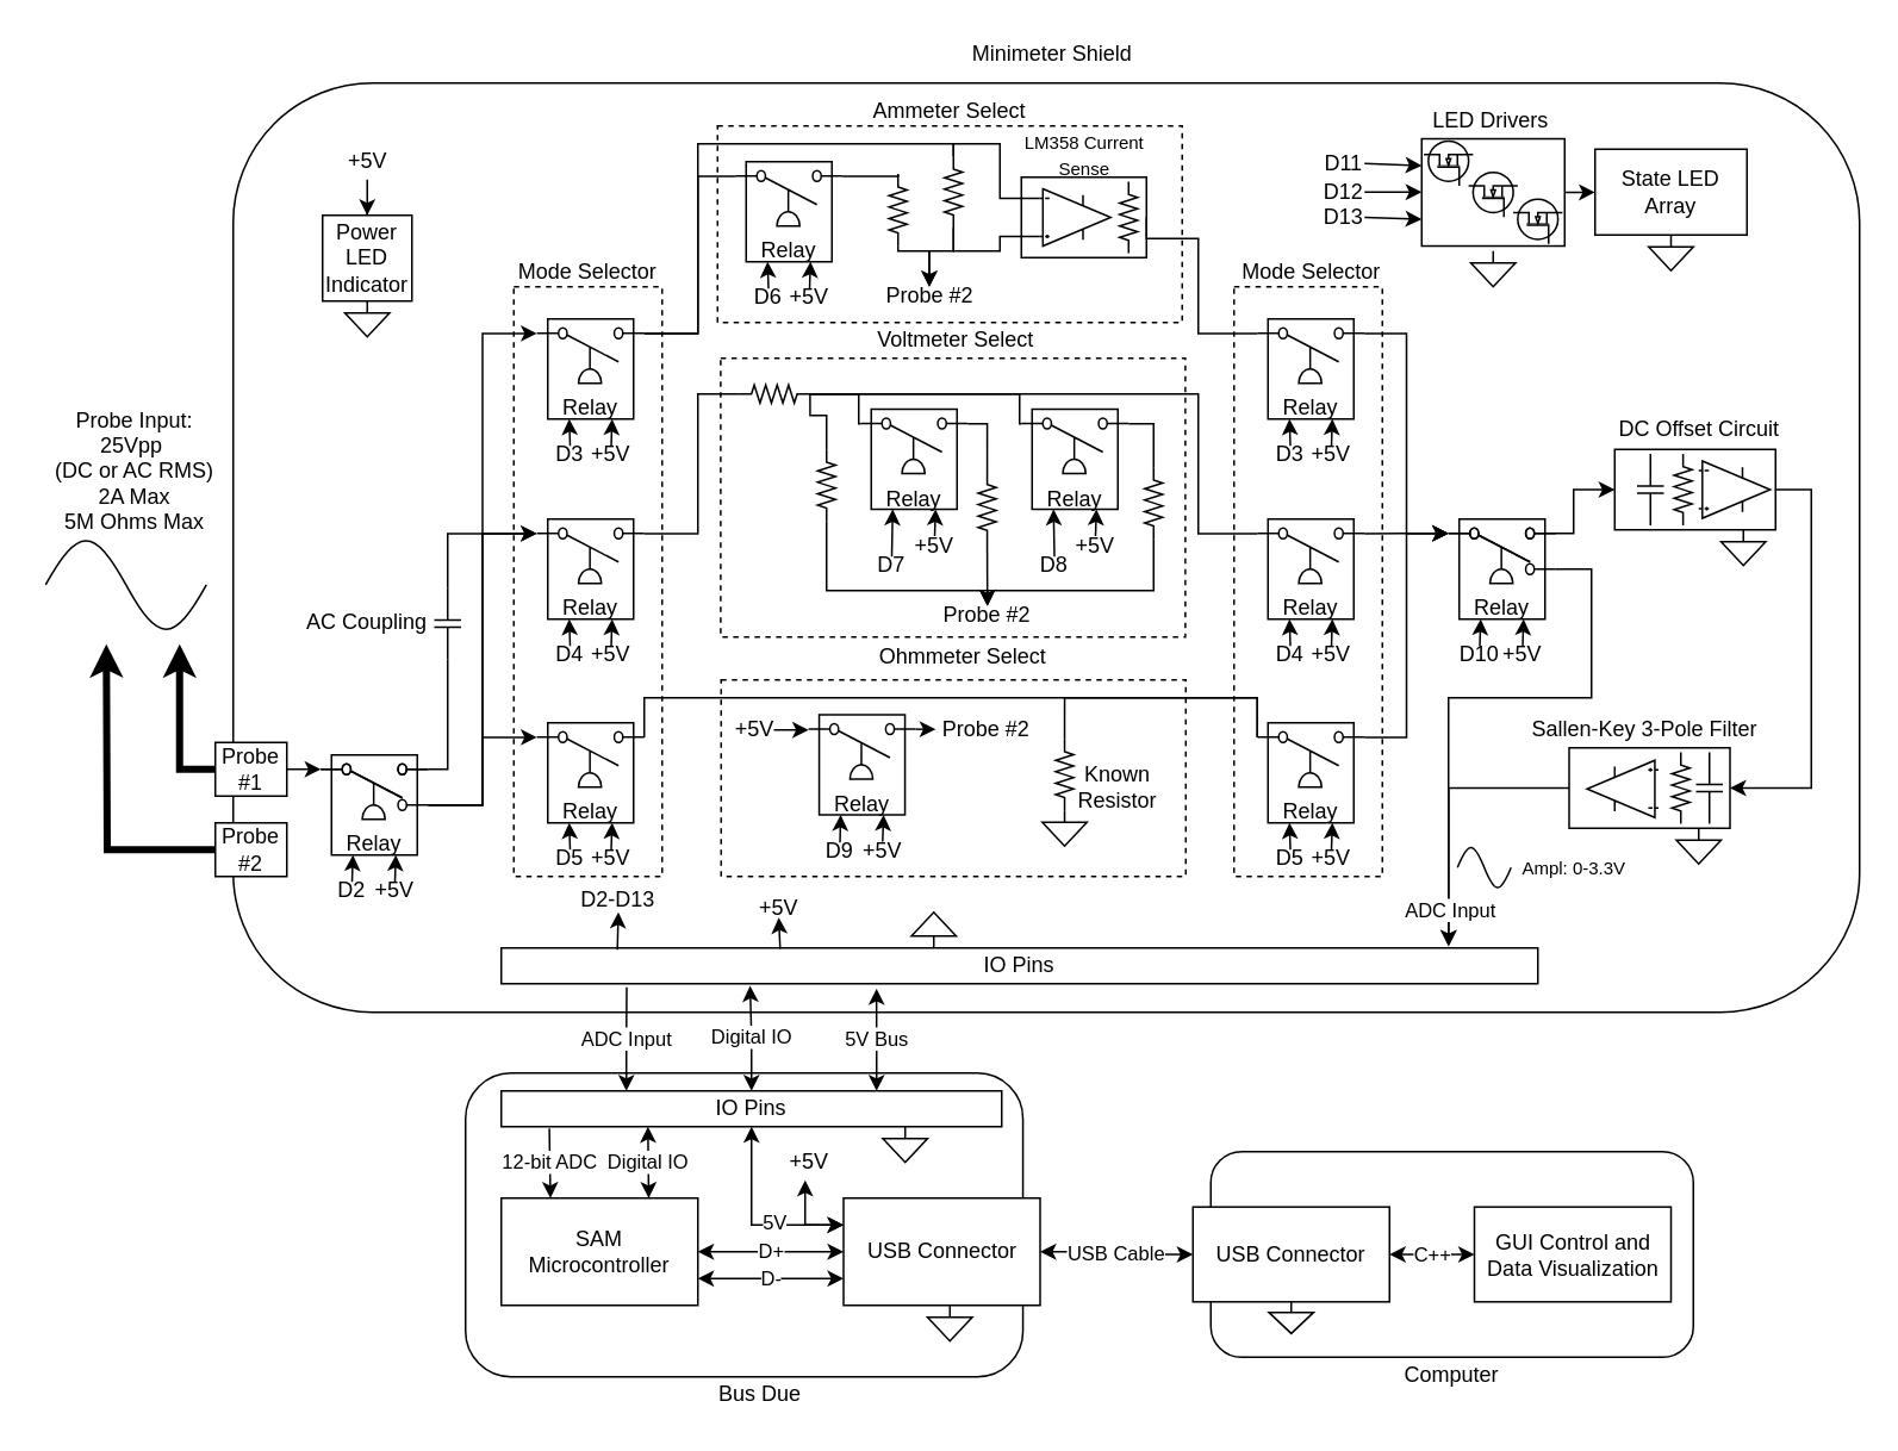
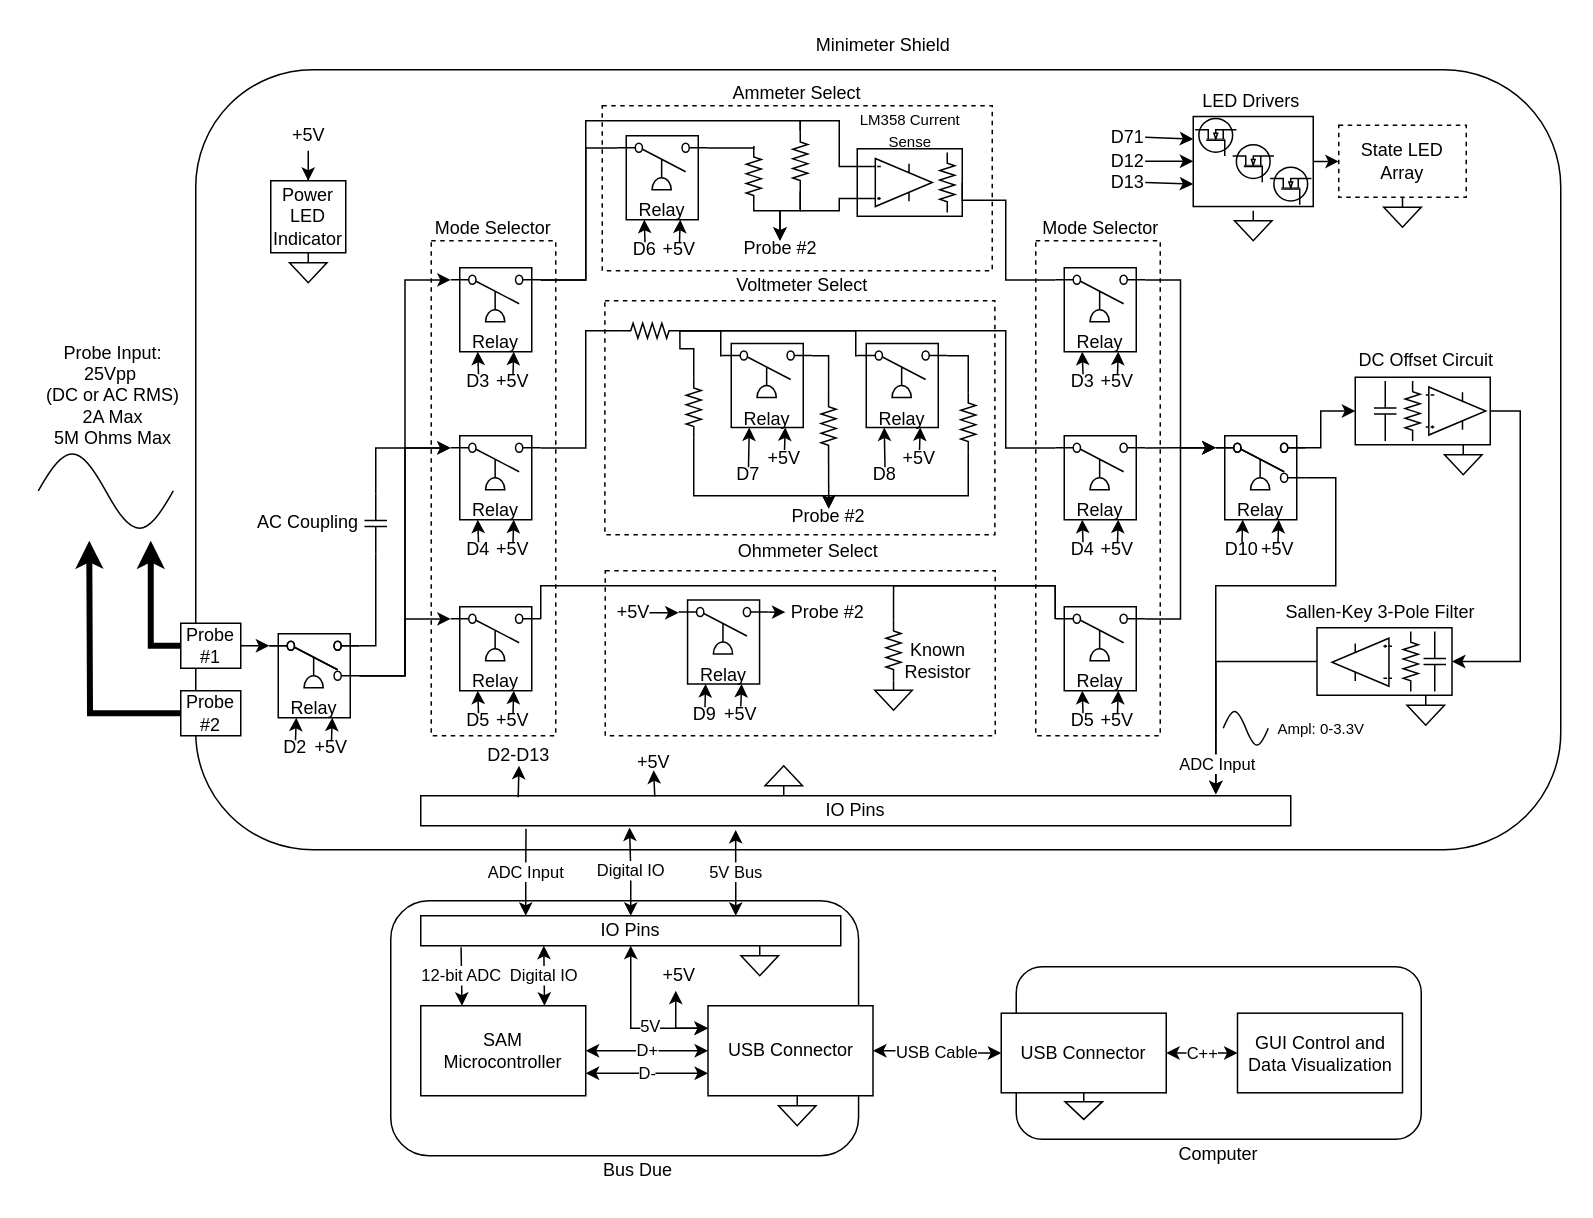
- <mxCell id="218" value="D11" style="text;html=1;strokeColor=none;fillColor=none;align=center;verticalAlign=middle;whiteSpace=wrap;rounded=0;dashed=1;" parent="1" vertex="1"><mxGeometry y="86" width="23" height="10" as="geometry" x="740" /></mxCell>
+ <mxCell id="218" value="D71" style="text;html=1;strokeColor=none;fillColor=none;align=center;verticalAlign=middle;whiteSpace=wrap;rounded=0;dashed=1;" parent="1" vertex="1"><mxGeometry y="86" width="23" height="10" as="geometry" x="740" /></mxCell>
- <mxCell id="219" value="State LED Array" style="rounded=0;whiteSpace=wrap;html=1;" parent="1" vertex="1"><mxGeometry x="892" y="83" width="85" height="48" as="geometry" /></mxCell>
+ <mxCell id="219" value="State LED Array" style="rounded=0;whiteSpace=wrap;html=1;dashed=1;" parent="1" vertex="1"><mxGeometry x="892" y="83" width="85" height="48" as="geometry" /></mxCell>
